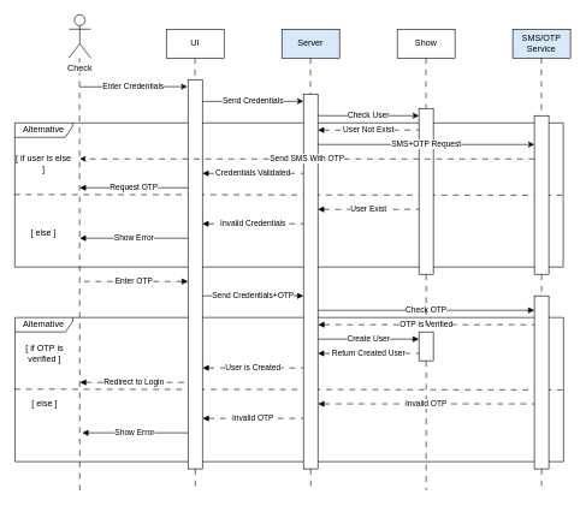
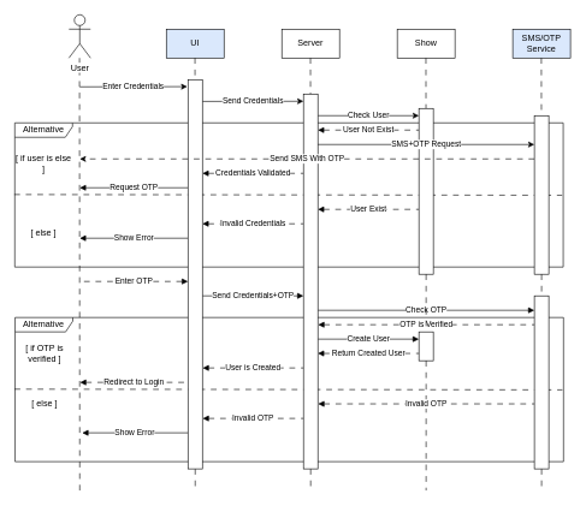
- <mxCell id="3" value="UI" style="rounded=0;whiteSpace=wrap;html=1;" parent="1" vertex="1"><mxGeometry x="230" y="40" width="80" height="40" as="geometry" /></mxCell>
+ <mxCell id="3" value="UI" style="rounded=0;whiteSpace=wrap;html=1;fillColor=#dae8fc;" parent="1" vertex="1"><mxGeometry x="230" y="40" width="80" height="40" as="geometry" /></mxCell>
- <mxCell id="4" value="Server" style="rounded=0;whiteSpace=wrap;html=1;fillColor=#dae8fc;" parent="1" vertex="1"><mxGeometry x="390" y="40" width="80" height="40" as="geometry" /></mxCell>
+ <mxCell id="4" value="Server" style="rounded=0;whiteSpace=wrap;html=1;" parent="1" vertex="1"><mxGeometry x="390" y="40" width="80" height="40" as="geometry" /></mxCell>
- <mxCell id="8" value="&lt;span style=&quot;background-color: light-dark(#ffffff, var(--ge-dark-color, #121212));&quot;&gt;Check&lt;/span&gt;" style="shape=umlActor;verticalLabelPosition=bottom;verticalAlign=top;html=1;outlineConnect=0;" parent="1" vertex="1"><mxGeometry x="95" y="20" width="30" height="60" as="geometry" /></mxCell>
+ <mxCell id="8" value="&lt;span style=&quot;background-color: light-dark(#ffffff, var(--ge-dark-color, #121212));&quot;&gt;User&lt;/span&gt;" style="shape=umlActor;verticalLabelPosition=bottom;verticalAlign=top;html=1;outlineConnect=0;" parent="1" vertex="1"><mxGeometry x="95" y="20" width="30" height="60" as="geometry" /></mxCell>
